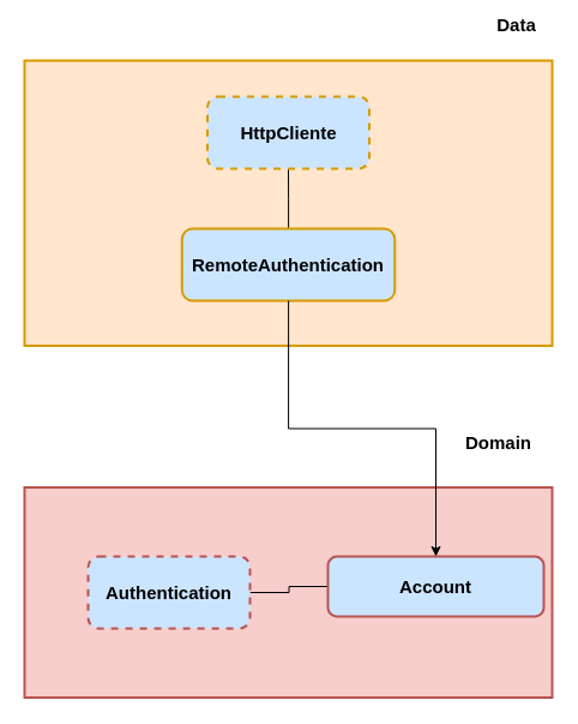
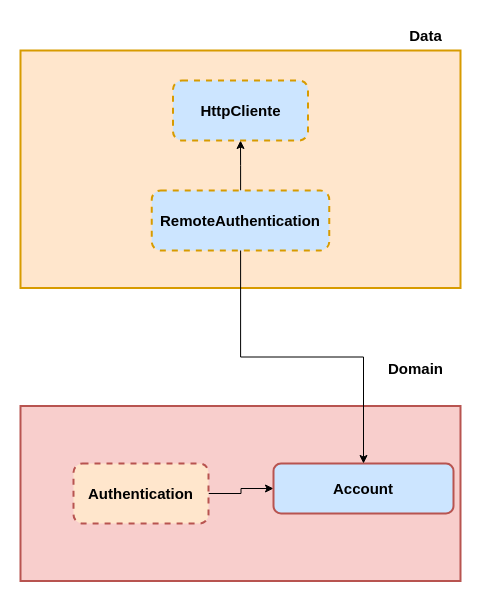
- <mxCell id="5" value="&lt;b&gt;Data&lt;/b&gt;" style="text;html=1;resizable=0;autosize=1;align=center;verticalAlign=middle;points=[];fillColor=none;strokeColor=none;rounded=0;strokeWidth=2;fontSize=15;" vertex="1" parent="1"><mxGeometry x="400" y="5" width="60" height="30" as="geometry" /></mxCell>
+ <mxCell id="5" value="&lt;b&gt;Data&lt;/b&gt;" style="text;html=1;resizable=0;autosize=1;align=center;verticalAlign=middle;points=[];fillColor=none;strokeColor=none;rounded=0;strokeWidth=2;fontSize=15;" vertex="1" parent="1"><mxGeometry x="395" y="20" width="60" height="30" as="geometry" /></mxCell>
- <mxCell id="3" value="" style="edgeStyle=orthogonalEdgeStyle;rounded=0;orthogonalLoop=1;jettySize=auto;html=1;fontSize=15;endArrow=none;" edge="1" parent="1" source="4" target="12"><mxGeometry relative="1" as="geometry" /></mxCell>
+ <mxCell id="3" value="" style="edgeStyle=orthogonalEdgeStyle;rounded=0;orthogonalLoop=1;jettySize=auto;html=1;fontSize=15;" edge="1" parent="1" source="4" target="12"><mxGeometry relative="1" as="geometry" /></mxCell>
- <mxCell id="4" value="&lt;b&gt;&lt;font style=&quot;font-size: 15px;&quot;&gt;RemoteAuthentication&lt;/font&gt;&lt;/b&gt;" style="whiteSpace=wrap;html=1;strokeWidth=2;fillColor=#CCE5FF;strokeColor=#D79B00;rounded=1;" parent="1" vertex="1"><mxGeometry x="151.25" y="190" width="177.5" height="60" as="geometry" /></mxCell>
+ <mxCell id="4" value="&lt;b&gt;&lt;font style=&quot;font-size: 15px;&quot;&gt;RemoteAuthentication&lt;/font&gt;&lt;/b&gt;" style="whiteSpace=wrap;html=1;strokeWidth=2;fillColor=#CCE5FF;strokeColor=#D79B00;rounded=1;dashed=1;" parent="1" vertex="1"><mxGeometry x="151.25" y="190" width="177.5" height="60" as="geometry" /></mxCell>
- <mxCell id="7" value="" style="edgeStyle=orthogonalEdgeStyle;rounded=0;orthogonalLoop=1;jettySize=auto;html=1;fontSize=15;endArrow=none;" edge="1" parent="1" source="8" target="10"><mxGeometry relative="1" as="geometry" /></mxCell>
+ <mxCell id="7" value="" style="edgeStyle=orthogonalEdgeStyle;rounded=0;orthogonalLoop=1;jettySize=auto;html=1;fontSize=15;" edge="1" parent="1" source="8" target="10"><mxGeometry relative="1" as="geometry" /></mxCell>
- <mxCell id="8" value="&lt;b&gt;&lt;font style=&quot;font-size: 15px;&quot;&gt;Authentication&lt;/font&gt;&lt;/b&gt;" style="whiteSpace=wrap;html=1;dashed=1;strokeWidth=2;fillColor=#CCE5FF;strokeColor=#B85450;rounded=1;" vertex="1" parent="1"><mxGeometry x="73" y="463" width="135" height="60" as="geometry" /></mxCell>
+ <mxCell id="8" value="&lt;b&gt;&lt;font style=&quot;font-size: 15px;&quot;&gt;Authentication&lt;/font&gt;&lt;/b&gt;" style="whiteSpace=wrap;html=1;dashed=1;strokeWidth=2;fillColor=#ffe6cc;strokeColor=#B85450;rounded=1;" vertex="1" parent="1"><mxGeometry x="73" y="463" width="135" height="60" as="geometry" /></mxCell>
